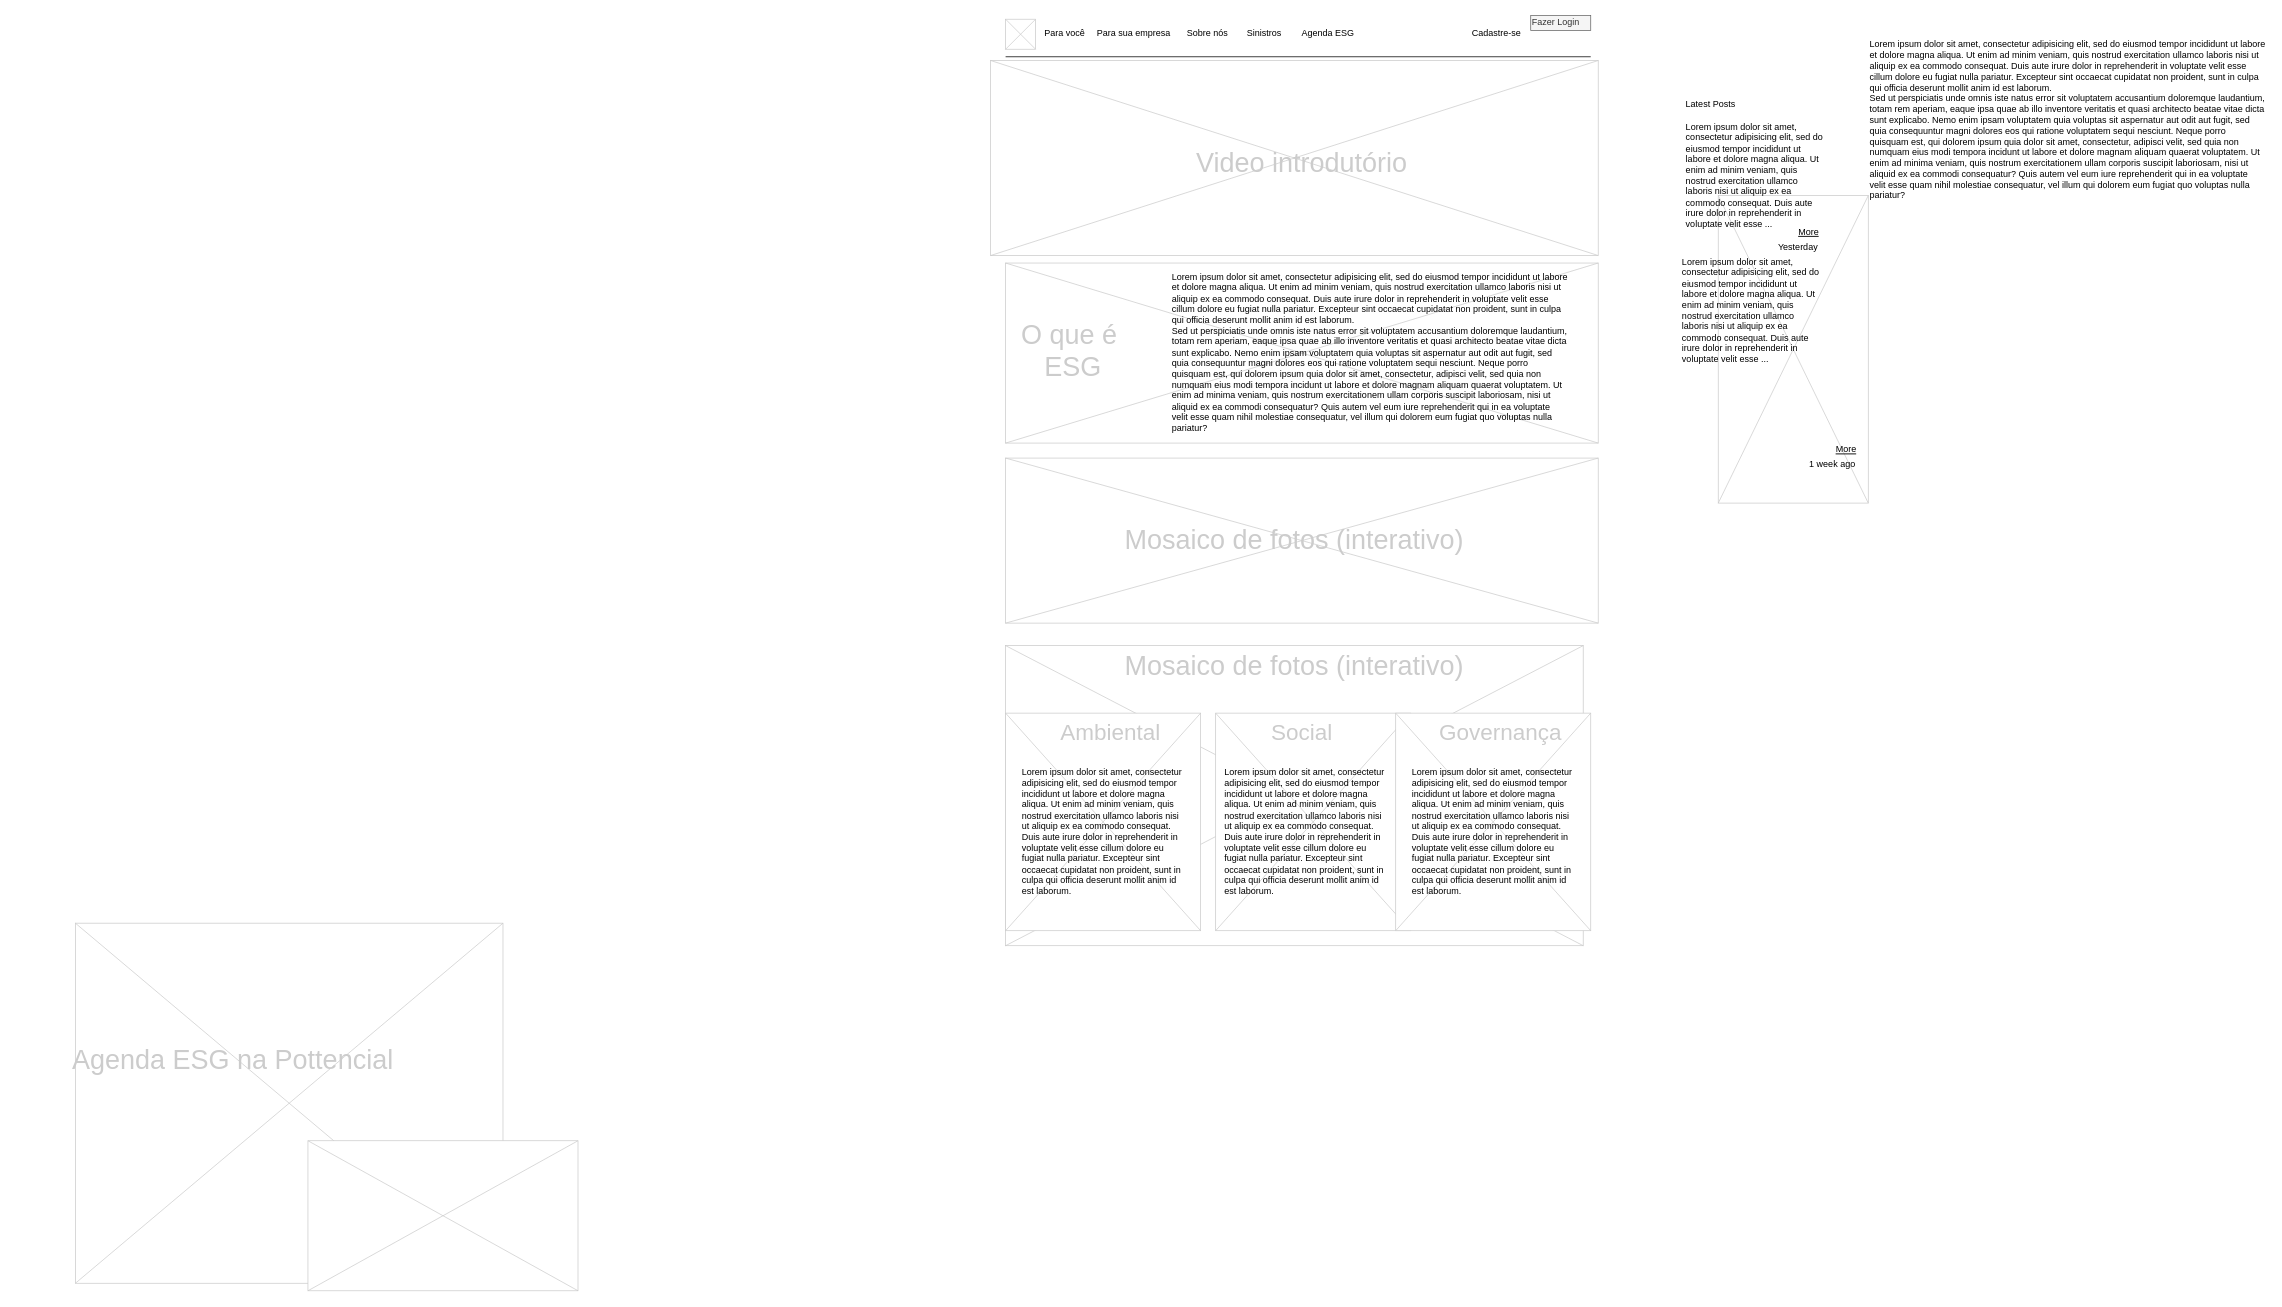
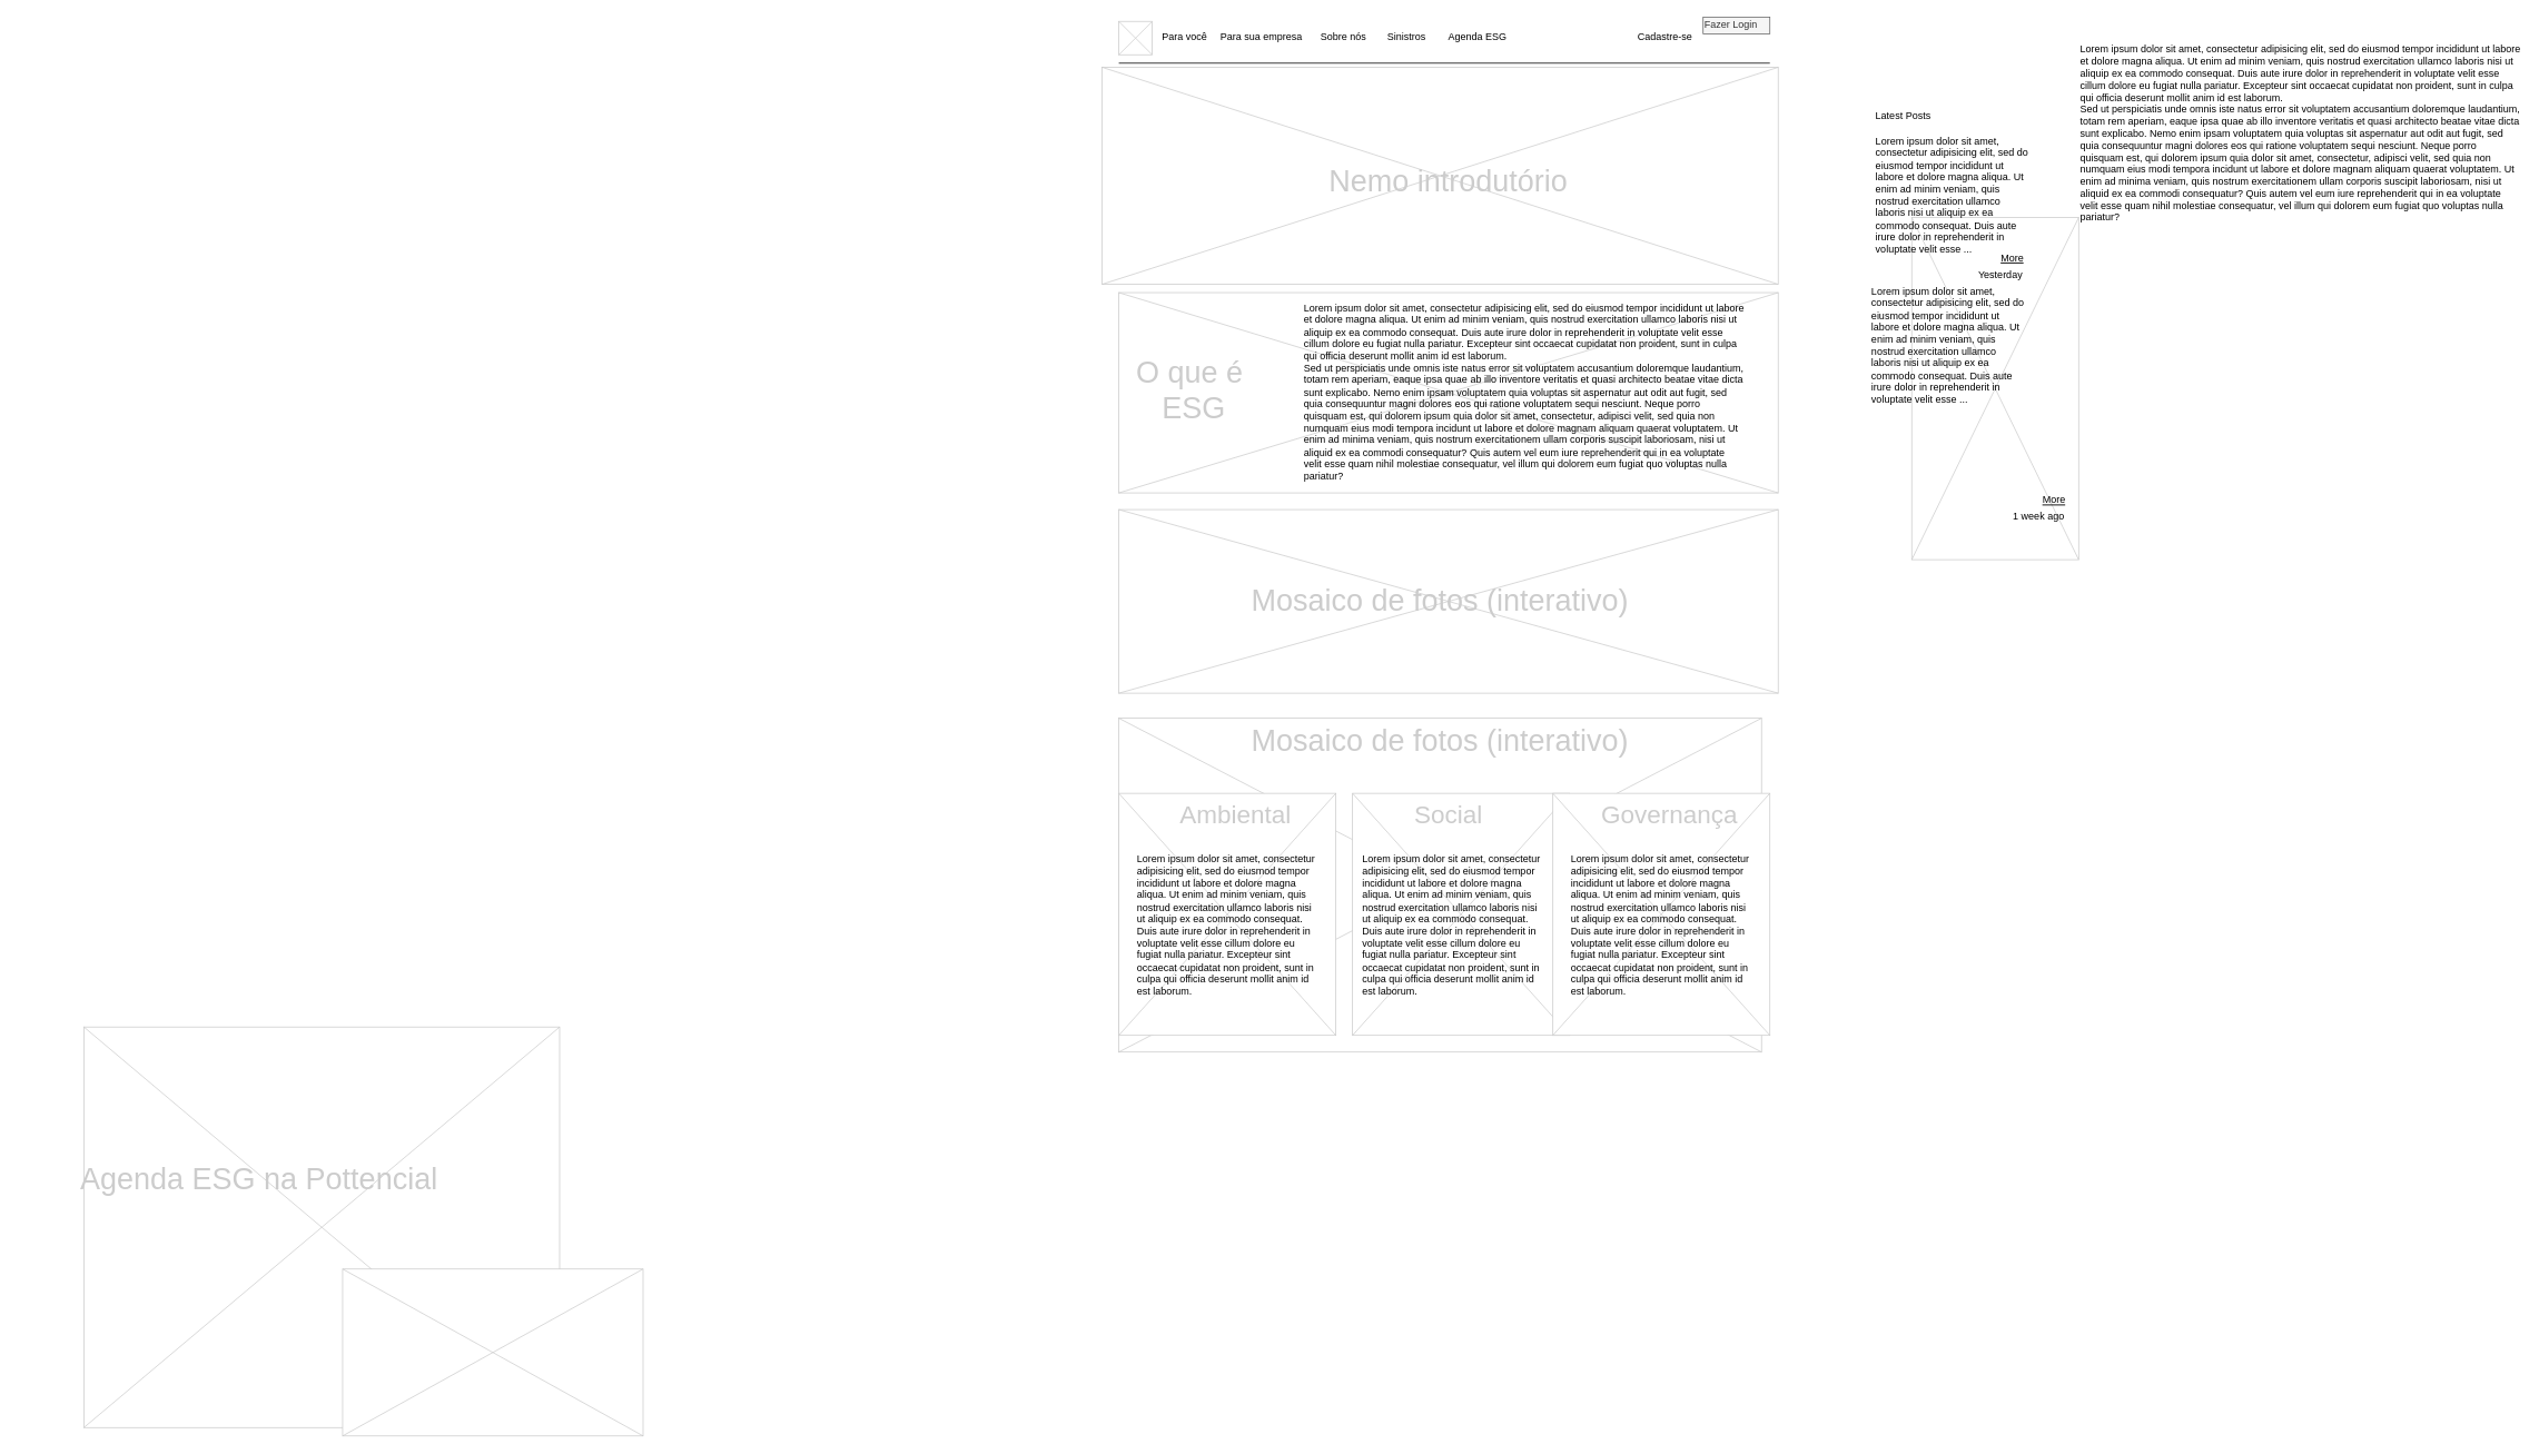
- <mxCell id="20" value="Video introdutório" style="text;spacingTop=-5;align=center;verticalAlign=middle;fontSize=36;fontColor=#CCCCCC" parent="1" vertex="1"><mxGeometry x="1340" y="90" width="790" height="250" as="geometry" /></mxCell>
+ <mxCell id="20" value="Nemo introdutório" style="text;spacingTop=-5;align=center;verticalAlign=middle;fontSize=36;fontColor=#CCCCCC" parent="1" vertex="1"><mxGeometry x="1340" y="90" width="790" height="250" as="geometry" /></mxCell>
